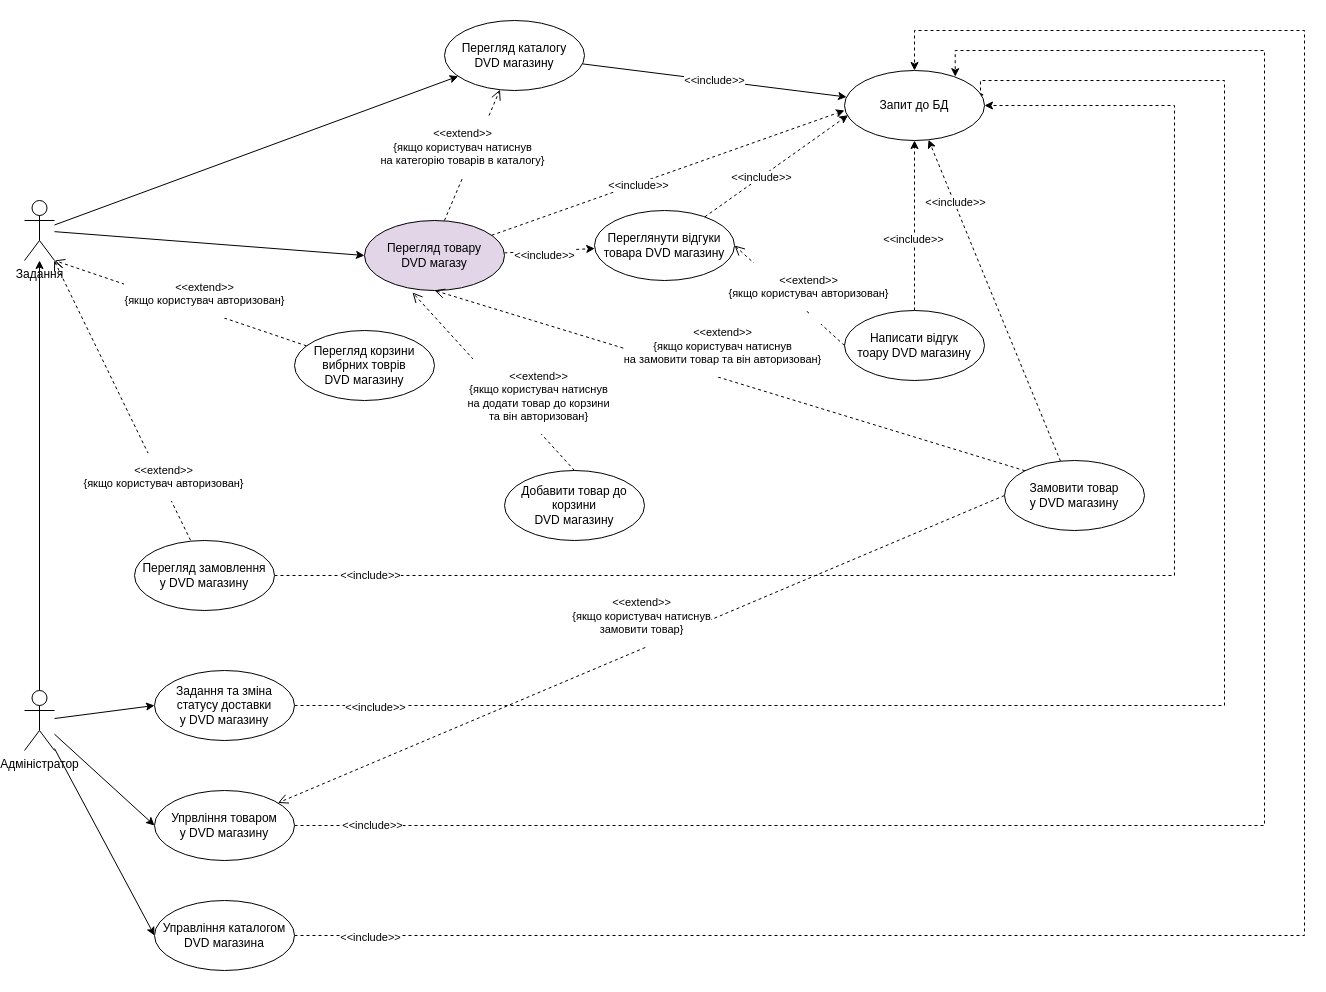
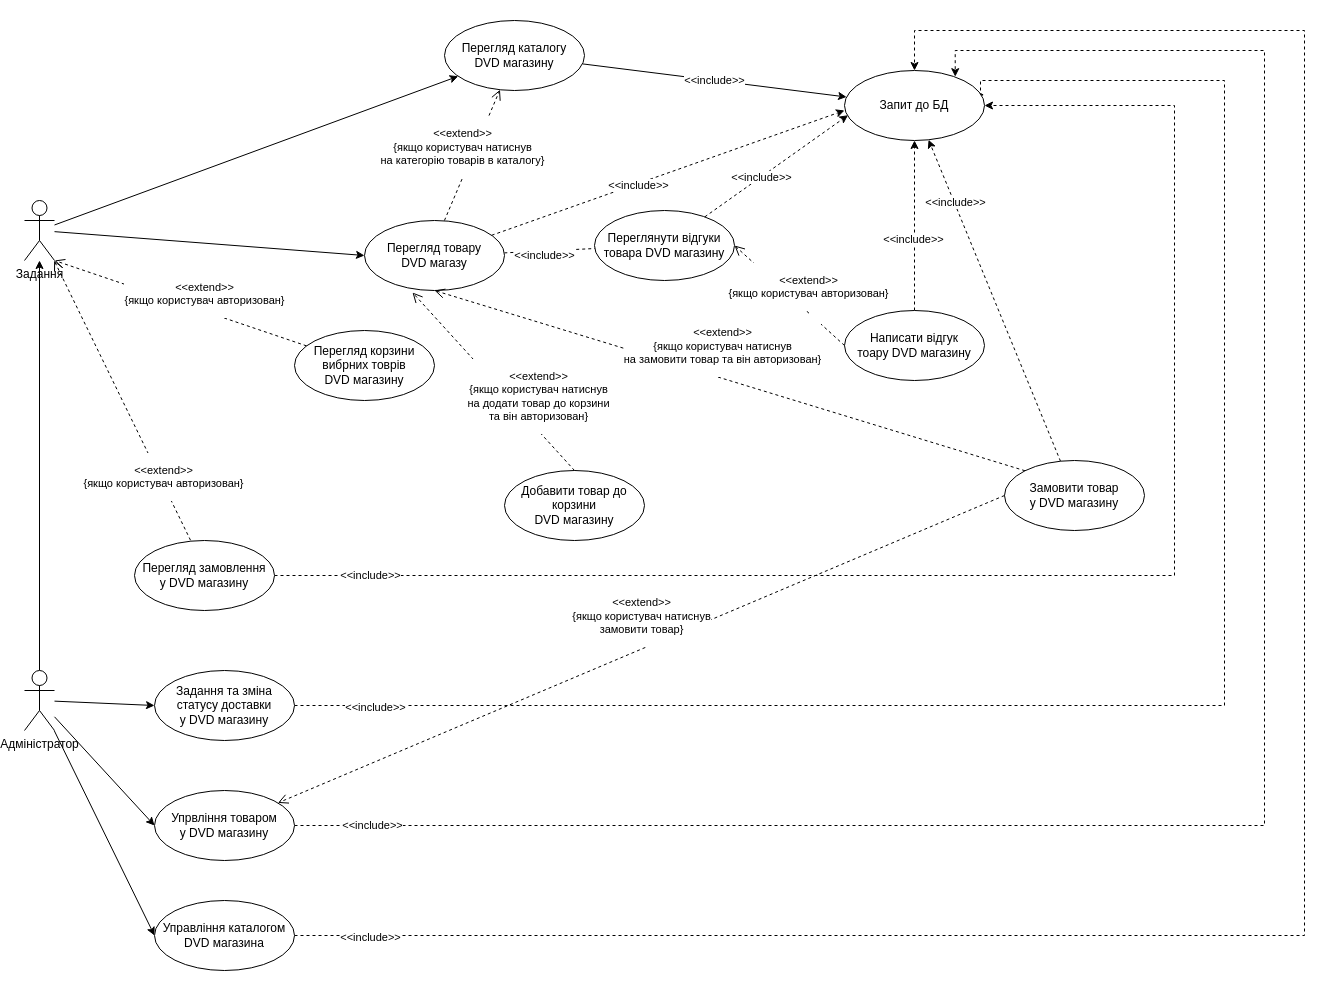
- <mxCell id="18" style="rounded=0;orthogonalLoop=1;jettySize=auto;html=1;dashed=1;" parent="1" source="20" target="21" edge="1"><mxGeometry relative="1" as="geometry" /></mxCell>
+ <mxCell id="18" style="rounded=0;orthogonalLoop=1;jettySize=auto;html=1;dashed=1;endArrow=none;" parent="1" source="20" target="21" edge="1"><mxGeometry relative="1" as="geometry" /></mxCell>
- <mxCell id="20" value="Перегляд товару&lt;br&gt;DVD магазу" style="ellipse;whiteSpace=wrap;html=1;fillColor=#e1d5e7;" parent="1" vertex="1"><mxGeometry x="360" y="220" width="140" height="70" as="geometry" /></mxCell>
+ <mxCell id="20" value="Перегляд товару&lt;br&gt;DVD магазу" style="ellipse;whiteSpace=wrap;html=1;" parent="1" vertex="1"><mxGeometry x="360" y="220" width="140" height="70" as="geometry" /></mxCell>
- <mxCell id="9" value="&lt;div&gt;Адміністратор&lt;/div&gt;" style="shape=umlActor;verticalLabelPosition=bottom;verticalAlign=top;html=1;" parent="1" vertex="1"><mxGeometry x="20" y="690" width="30" height="60" as="geometry" /></mxCell>
+ <mxCell id="9" value="&lt;div&gt;Адміністратор&lt;/div&gt;" style="shape=umlActor;verticalLabelPosition=bottom;verticalAlign=top;html=1;" parent="1" vertex="1"><mxGeometry x="20" y="670" width="30" height="60" as="geometry" /></mxCell>
